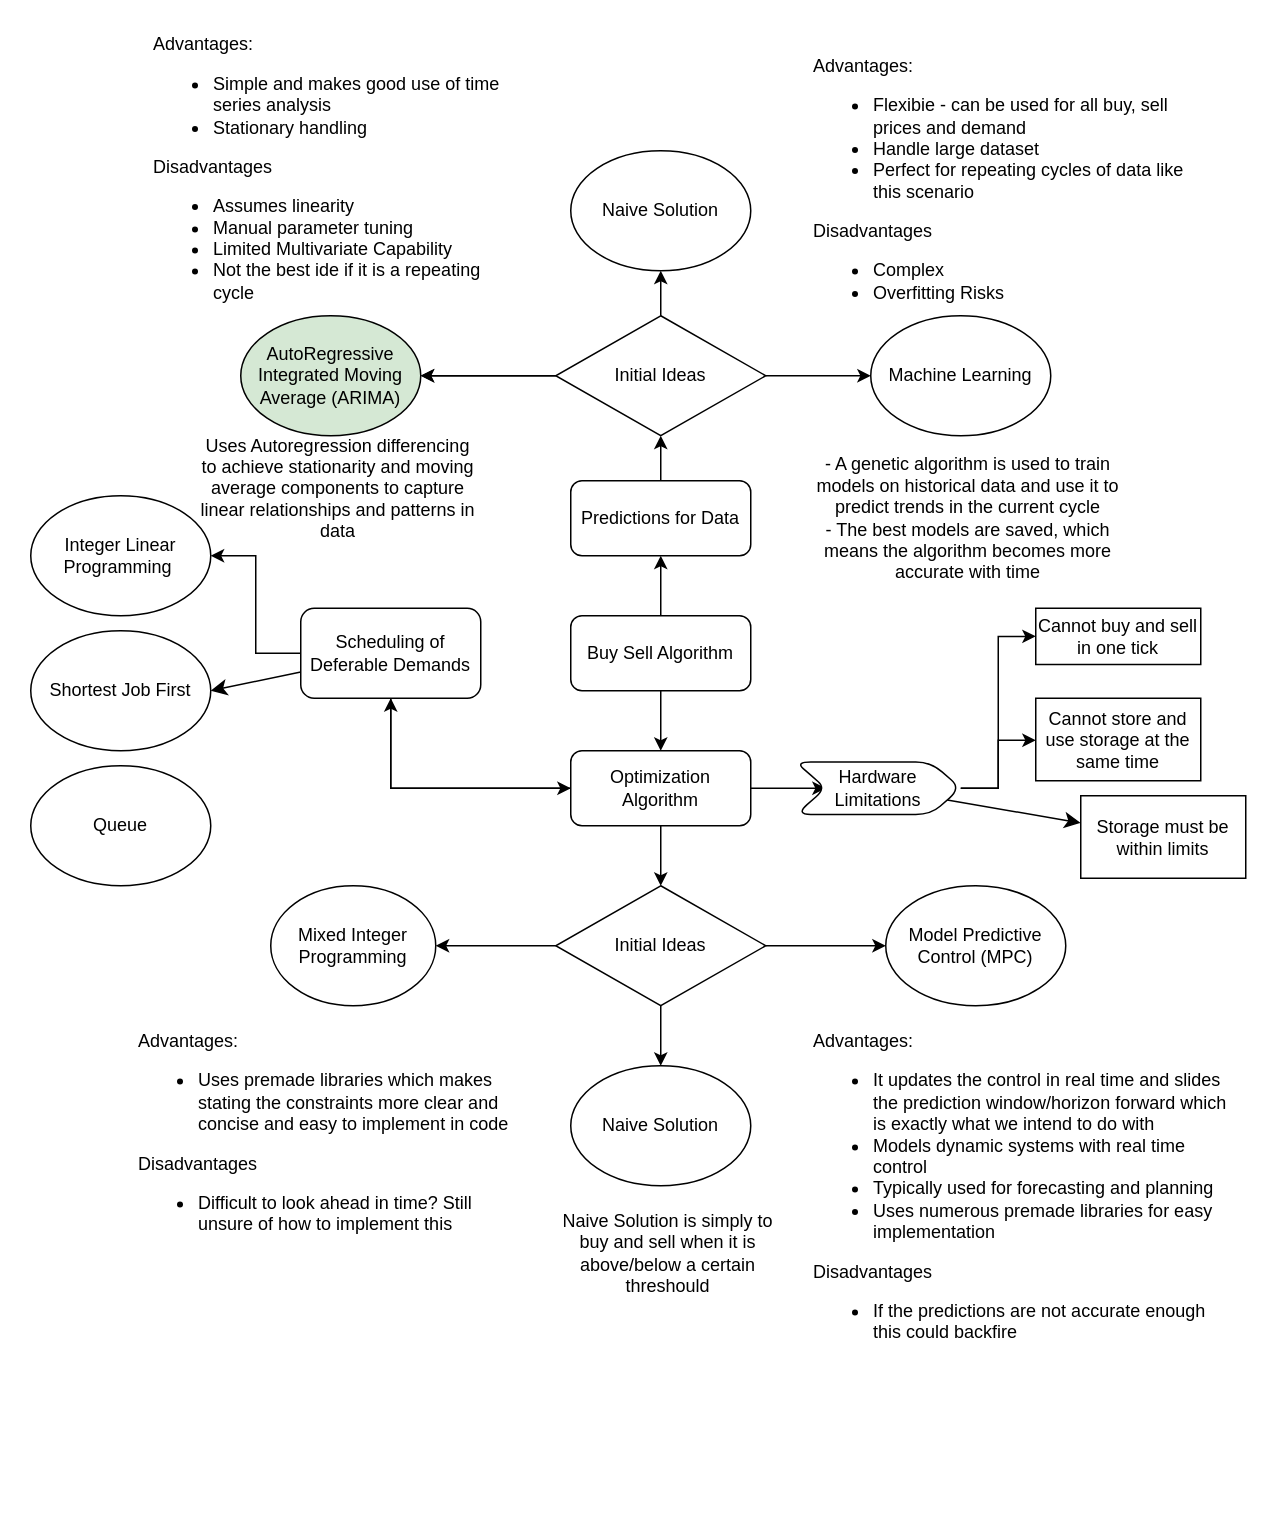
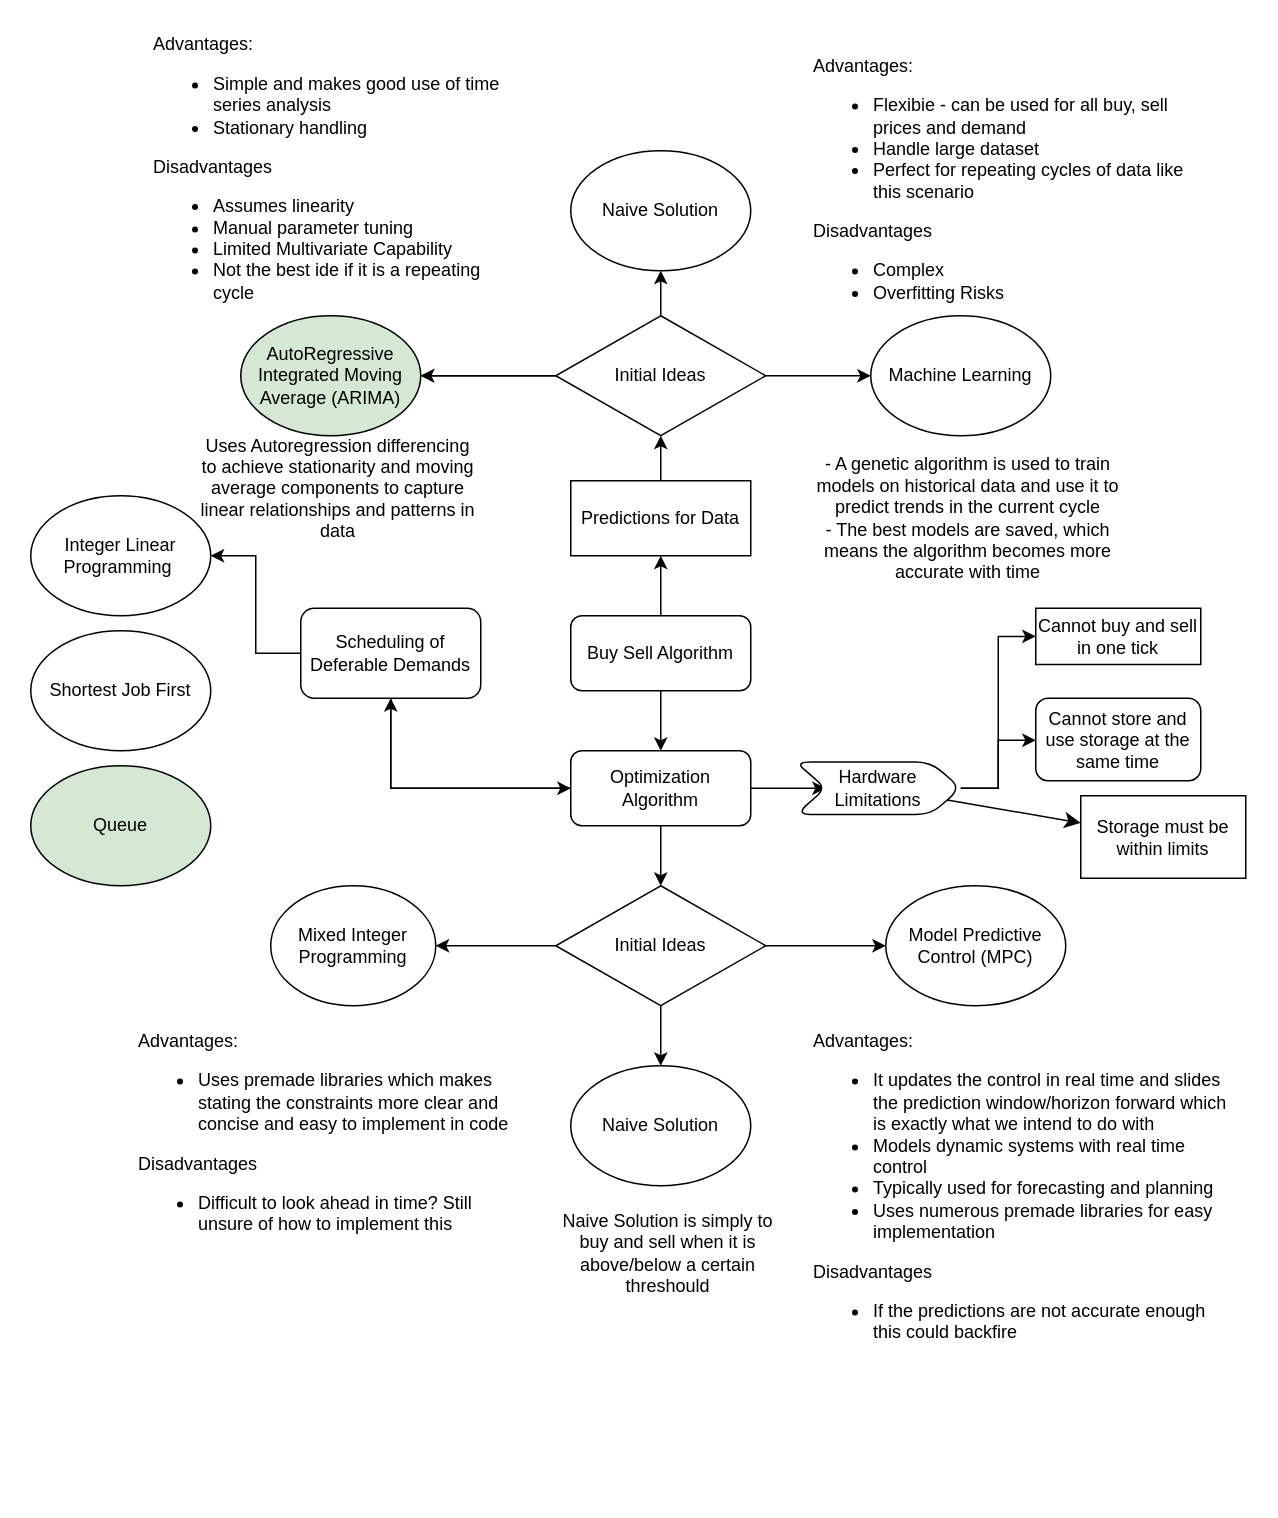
- <mxCell id="6" value="Predictions for Data" style="rounded=1;whiteSpace=wrap;html=1;" parent="1" vertex="1"><mxGeometry x="380" y="320" width="120" height="50" as="geometry" /></mxCell>
+ <mxCell id="6" value="Predictions for Data" style="whiteSpace=wrap;html=1;rounded=0;" parent="1" vertex="1"><mxGeometry x="380" y="320" width="120" height="50" as="geometry" /></mxCell>
- <mxCell id="25" style="edgeStyle=none;curved=1;rounded=0;orthogonalLoop=1;jettySize=auto;html=1;entryX=1;entryY=0.5;entryDx=0;entryDy=0;fontSize=12;startSize=8;endSize=8;" parent="1" source="26" target="44" edge="1"><mxGeometry relative="1" as="geometry" /></mxCell>
- <mxCell id="40" value="Cannot store and use storage at the same time" style="rounded=0;whiteSpace=wrap;html=1;" parent="1" vertex="1"><mxGeometry x="690" y="465" width="110" height="55" as="geometry" /></mxCell>
+ <mxCell id="40" value="Cannot store and use storage at the same time" style="whiteSpace=wrap;html=1;rounded=1;" parent="1" vertex="1"><mxGeometry x="690" y="465" width="110" height="55" as="geometry" /></mxCell>
- <mxCell id="45" value="Queue" style="ellipse;whiteSpace=wrap;html=1;" vertex="1" parent="1"><mxGeometry y="510" width="120" height="80" as="geometry" x="20" /></mxCell>
+ <mxCell id="45" value="Queue" style="ellipse;whiteSpace=wrap;html=1;fillColor=#d5e8d4;" vertex="1" parent="1"><mxGeometry y="510" width="120" height="80" as="geometry" x="20" /></mxCell>
